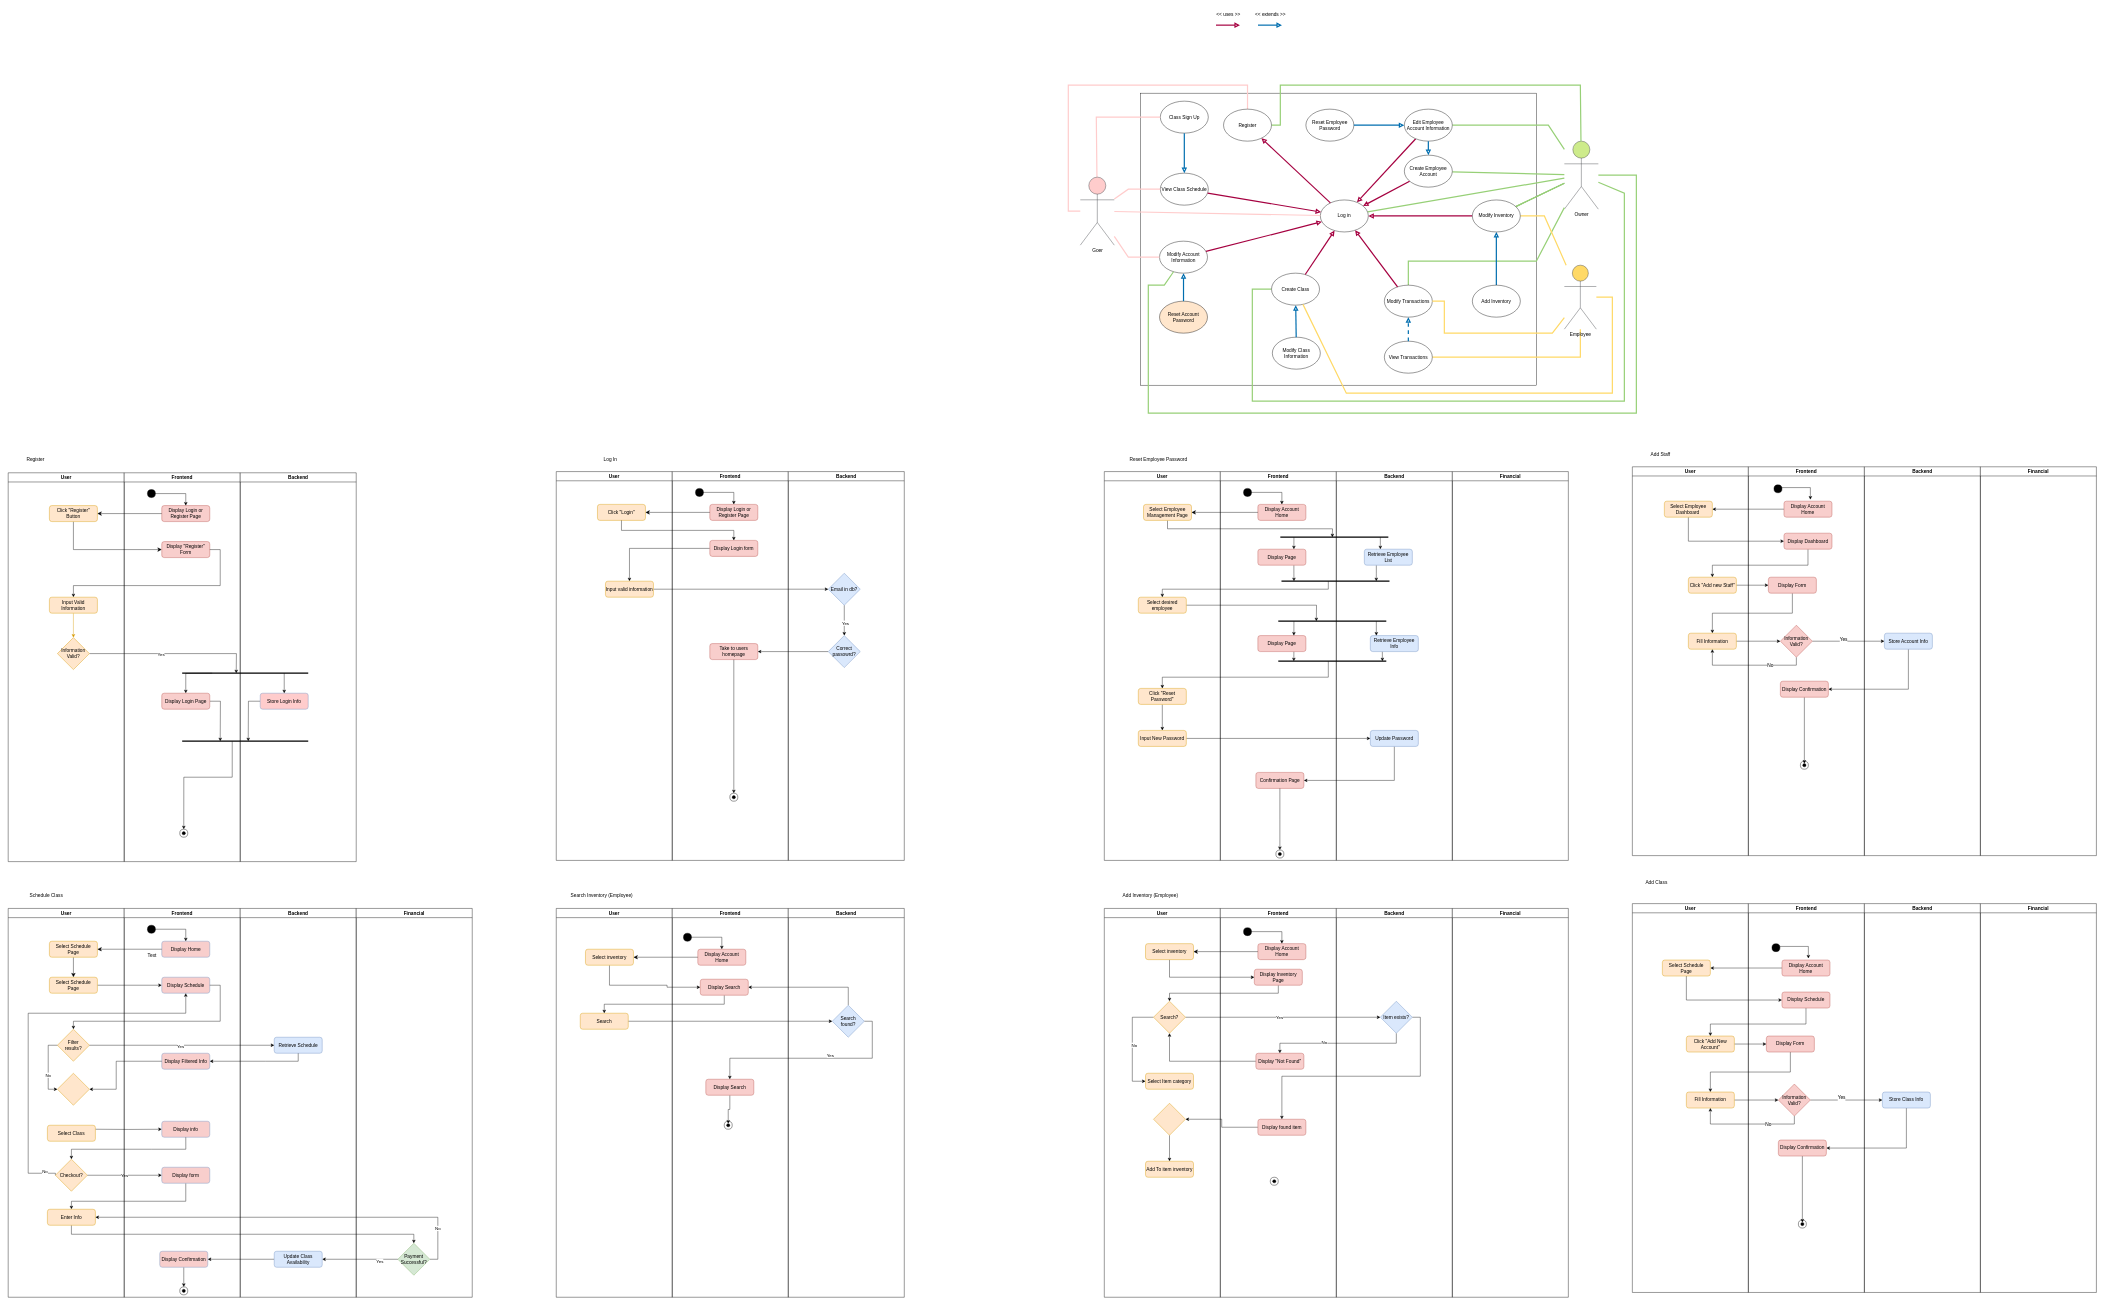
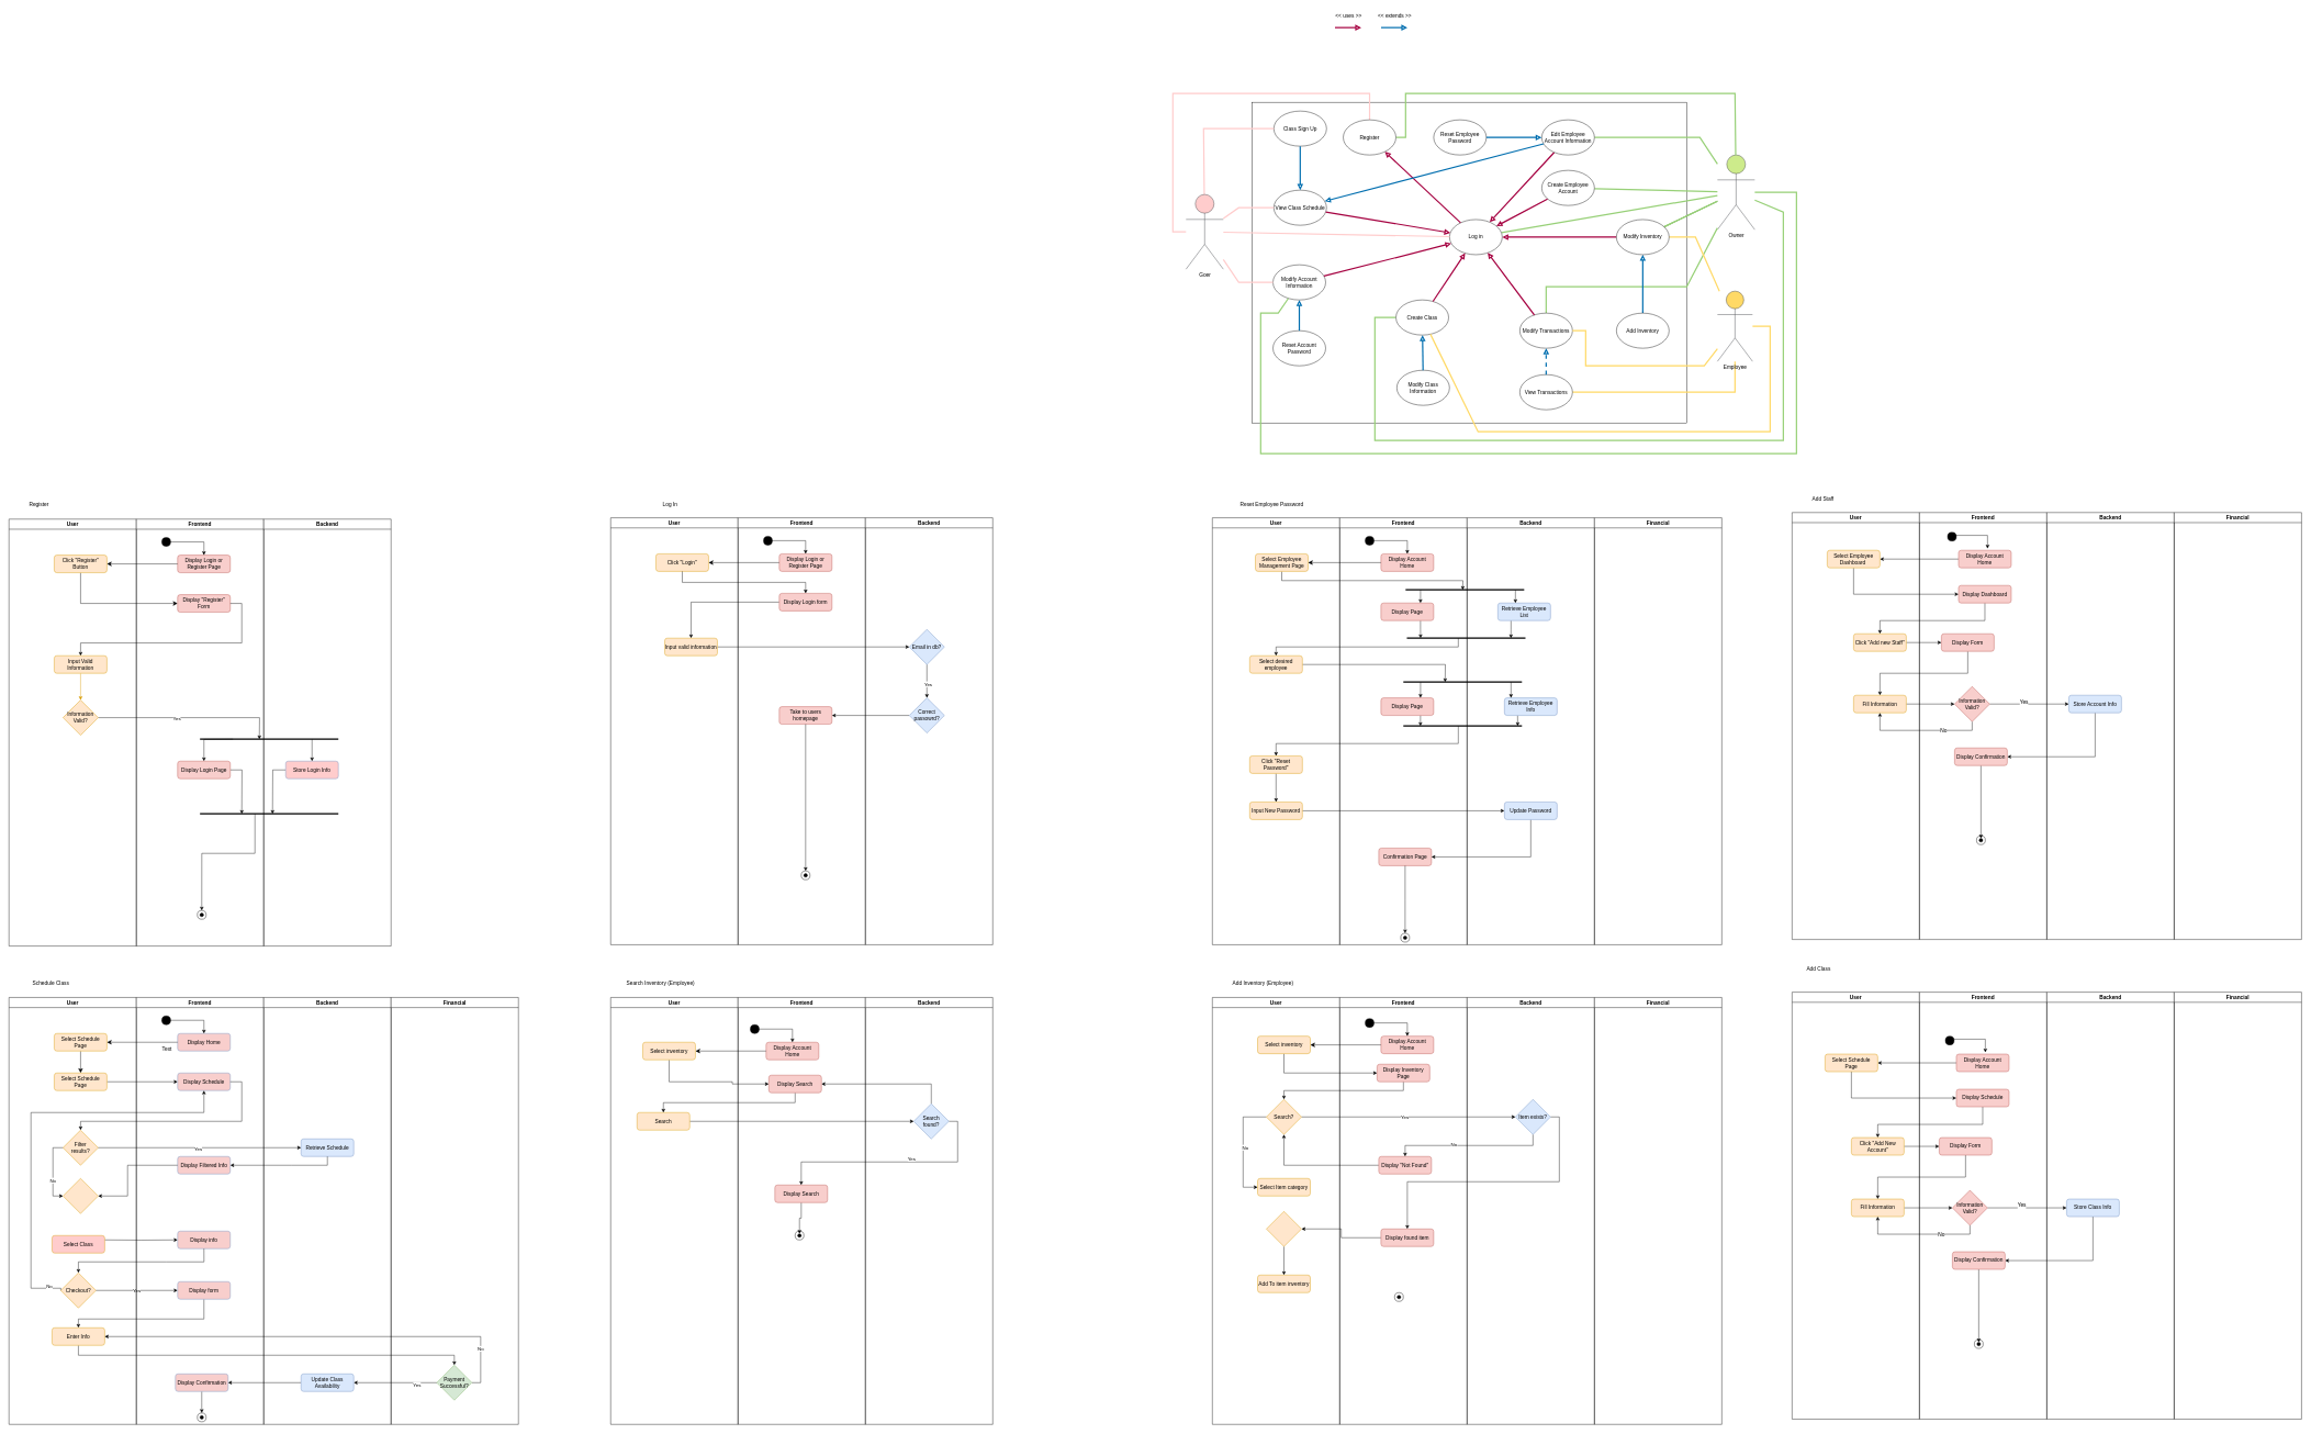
- <mxCell id="325" value="" style="endArrow=block;html=1;rounded=0;endFill=0;fillColor=#1ba1e2;strokeColor=#006EAF;strokeWidth=3;" edge="1" parent="1" source="320" target="299"><mxGeometry width="50" height="50" relative="1" as="geometry"><mxPoint x="3520" y="312" as="sourcePoint" /><mxPoint x="3224.11" y="82" as="targetPoint" /></mxGeometry></mxCell>
+ <mxCell id="325" value="" style="endArrow=block;html=1;rounded=0;endFill=0;fillColor=#1ba1e2;strokeColor=#006EAF;strokeWidth=3;" edge="1" parent="1" source="320" target="290"><mxGeometry width="50" height="50" relative="1" as="geometry"><mxPoint x="3520" y="312" as="sourcePoint" /><mxPoint x="3224.11" y="82" as="targetPoint" /></mxGeometry></mxCell>
- <mxCell id="329" value="Reset Account Password" style="ellipse;whiteSpace=wrap;html=1;rounded=1;shadow=0;glass=0;strokeWidth=1;align=center;verticalAlign=middle;fontFamily=Helvetica;fontSize=12;resizable=1;fillColor=#ffe6cc;" vertex="1" parent="1"><mxGeometry x="2898" y="752" width="120" height="80" as="geometry" /></mxCell>
+ <mxCell id="329" value="Reset Account Password" style="ellipse;whiteSpace=wrap;html=1;rounded=1;shadow=0;glass=0;strokeWidth=1;align=center;verticalAlign=middle;fontFamily=Helvetica;fontSize=12;resizable=1;" vertex="1" parent="1"><mxGeometry x="2898" y="752" width="120" height="80" as="geometry" /></mxCell>
- <mxCell id="20" value="Select Class" style="rounded=1;whiteSpace=wrap;html=1;fontSize=12;glass=0;strokeWidth=1;shadow=0;fillColor=#ffe6cc;strokeColor=#d79b00;" parent="1" vertex="1"><mxGeometry x="118" y="2812" width="120" height="40" as="geometry" /></mxCell>
+ <mxCell id="20" value="Select Class" style="rounded=1;whiteSpace=wrap;html=1;fontSize=12;glass=0;strokeWidth=1;shadow=0;fillColor=#ffcccc;strokeColor=#d79b00;" parent="1" vertex="1"><mxGeometry x="118" y="2812" width="120" height="40" as="geometry" /></mxCell>
